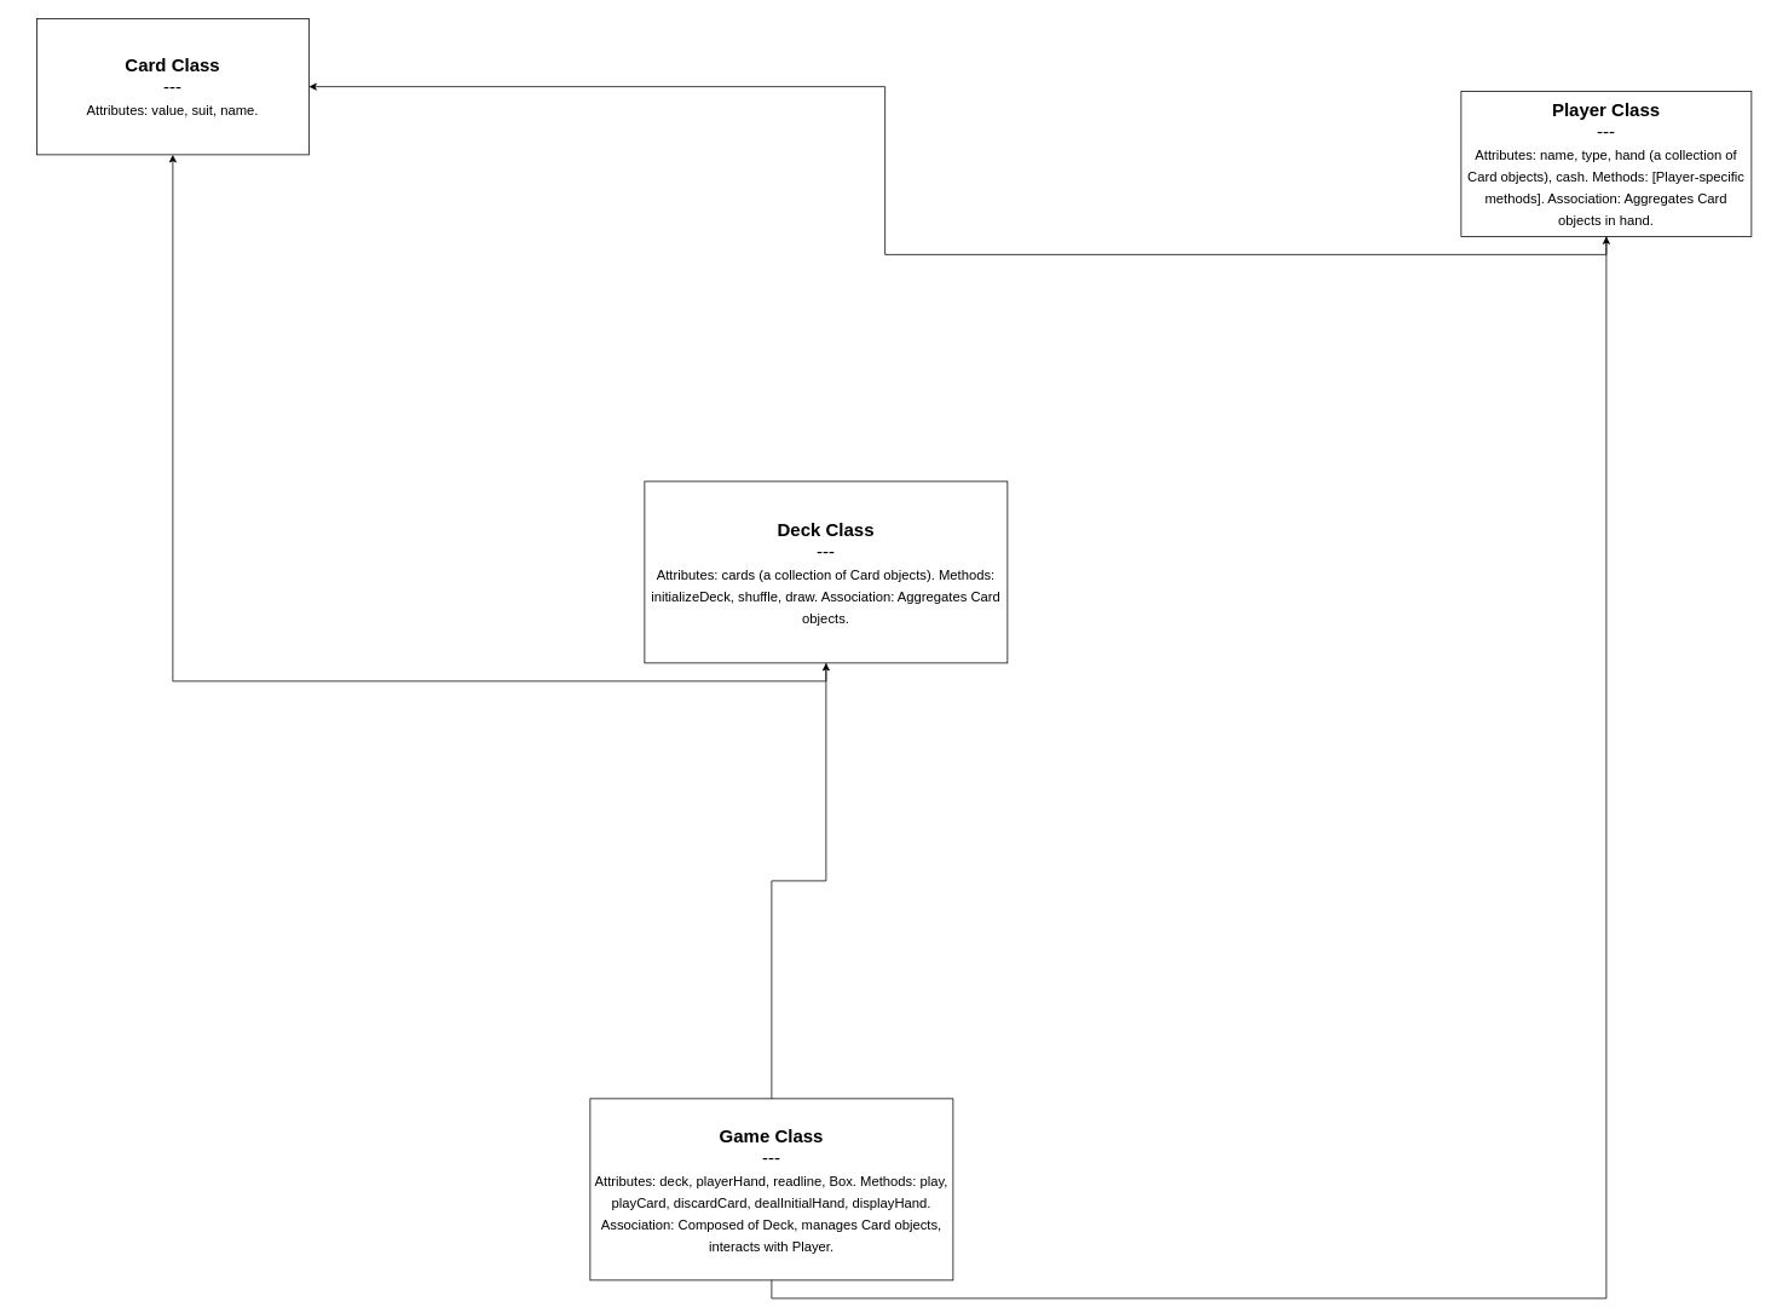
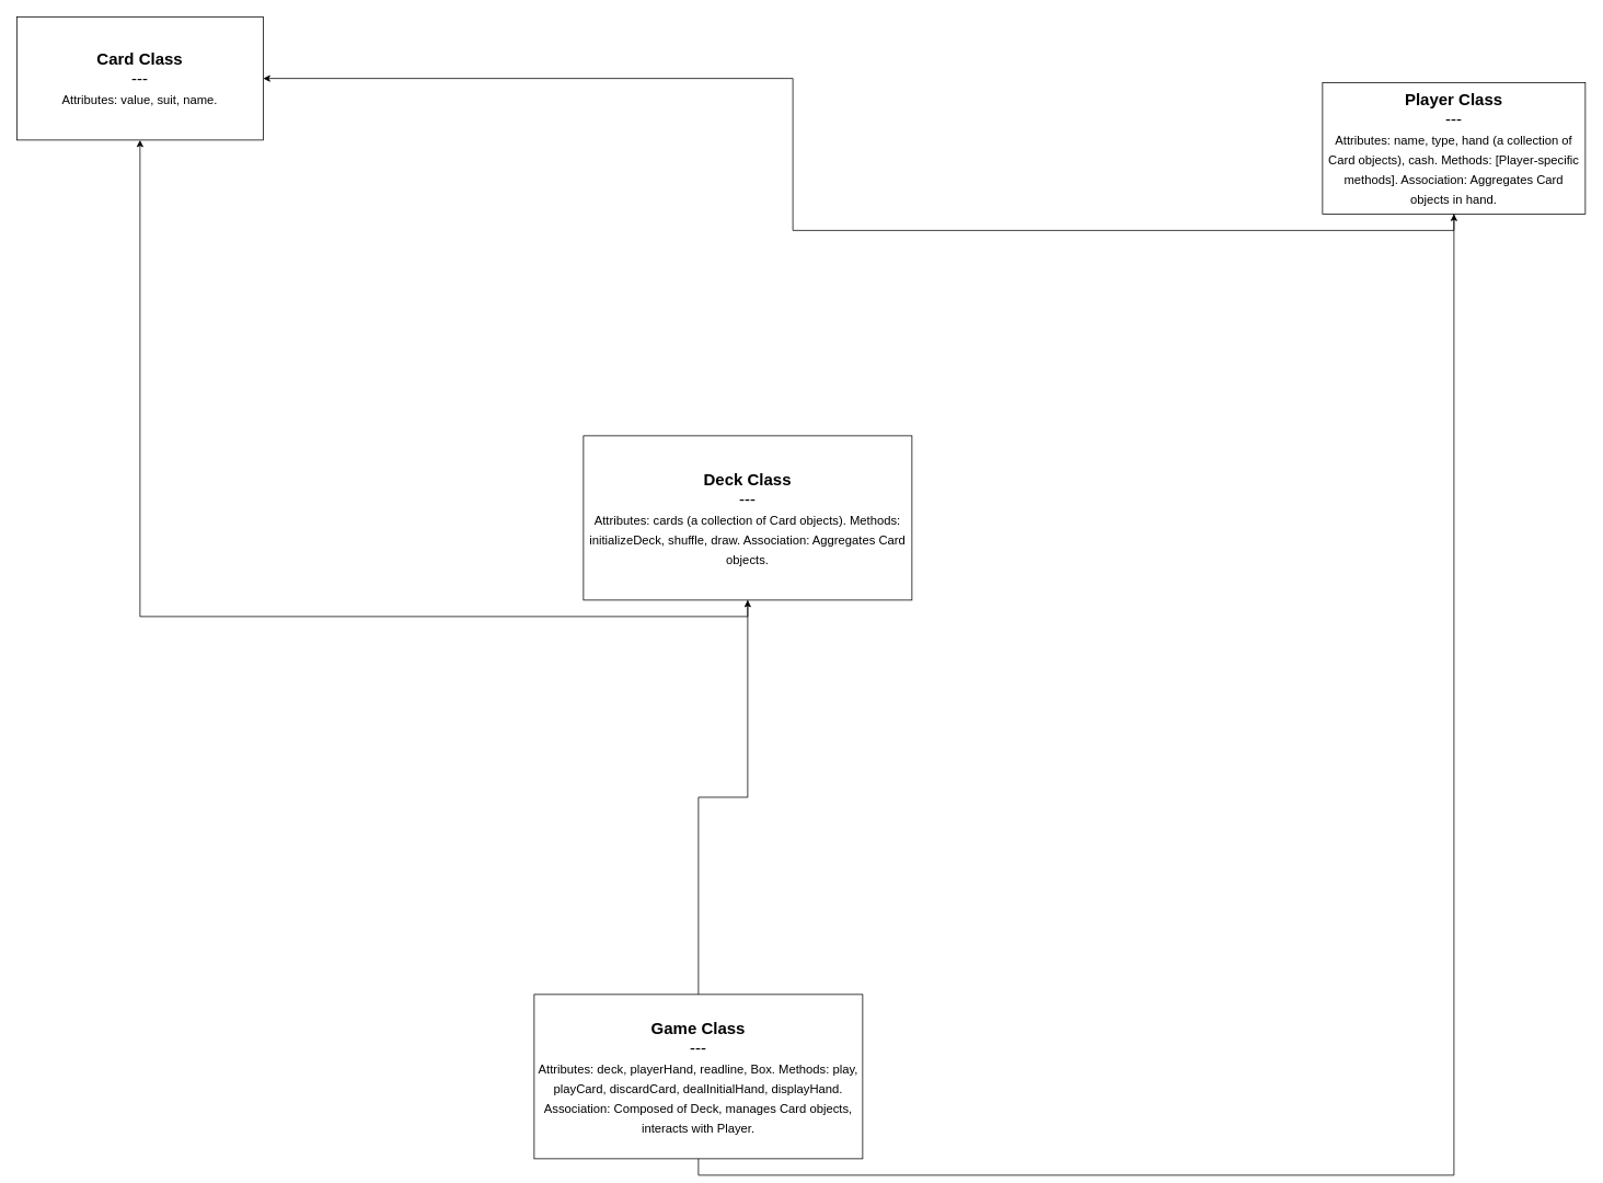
- <mxCell id="2" value="&lt;font style=&quot;font-size: 20px;&quot;&gt;&lt;b&gt;Card Class&lt;/b&gt;&lt;br&gt;---&lt;br&gt;&lt;span style=&quot;font-size: 15px; background-color: initial;&quot;&gt;Attributes: value, suit, name.&lt;/span&gt;&lt;br&gt;&lt;/font&gt;" style="whiteSpace=wrap;html=1;aspect=fixed;" parent="1" vertex="1"><mxGeometry x="40" y="20" width="300" height="150" as="geometry" /></mxCell>
+ <mxCell id="2" value="&lt;font style=&quot;font-size: 20px;&quot;&gt;&lt;b&gt;Card Class&lt;/b&gt;&lt;br&gt;---&lt;br&gt;&lt;span style=&quot;font-size: 15px; background-color: initial;&quot;&gt;Attributes: value, suit, name.&lt;/span&gt;&lt;br&gt;&lt;/font&gt;" style="whiteSpace=wrap;html=1;aspect=fixed;" parent="1" vertex="1"><mxGeometry x="20" y="20" width="300" height="150" as="geometry" /></mxCell>
